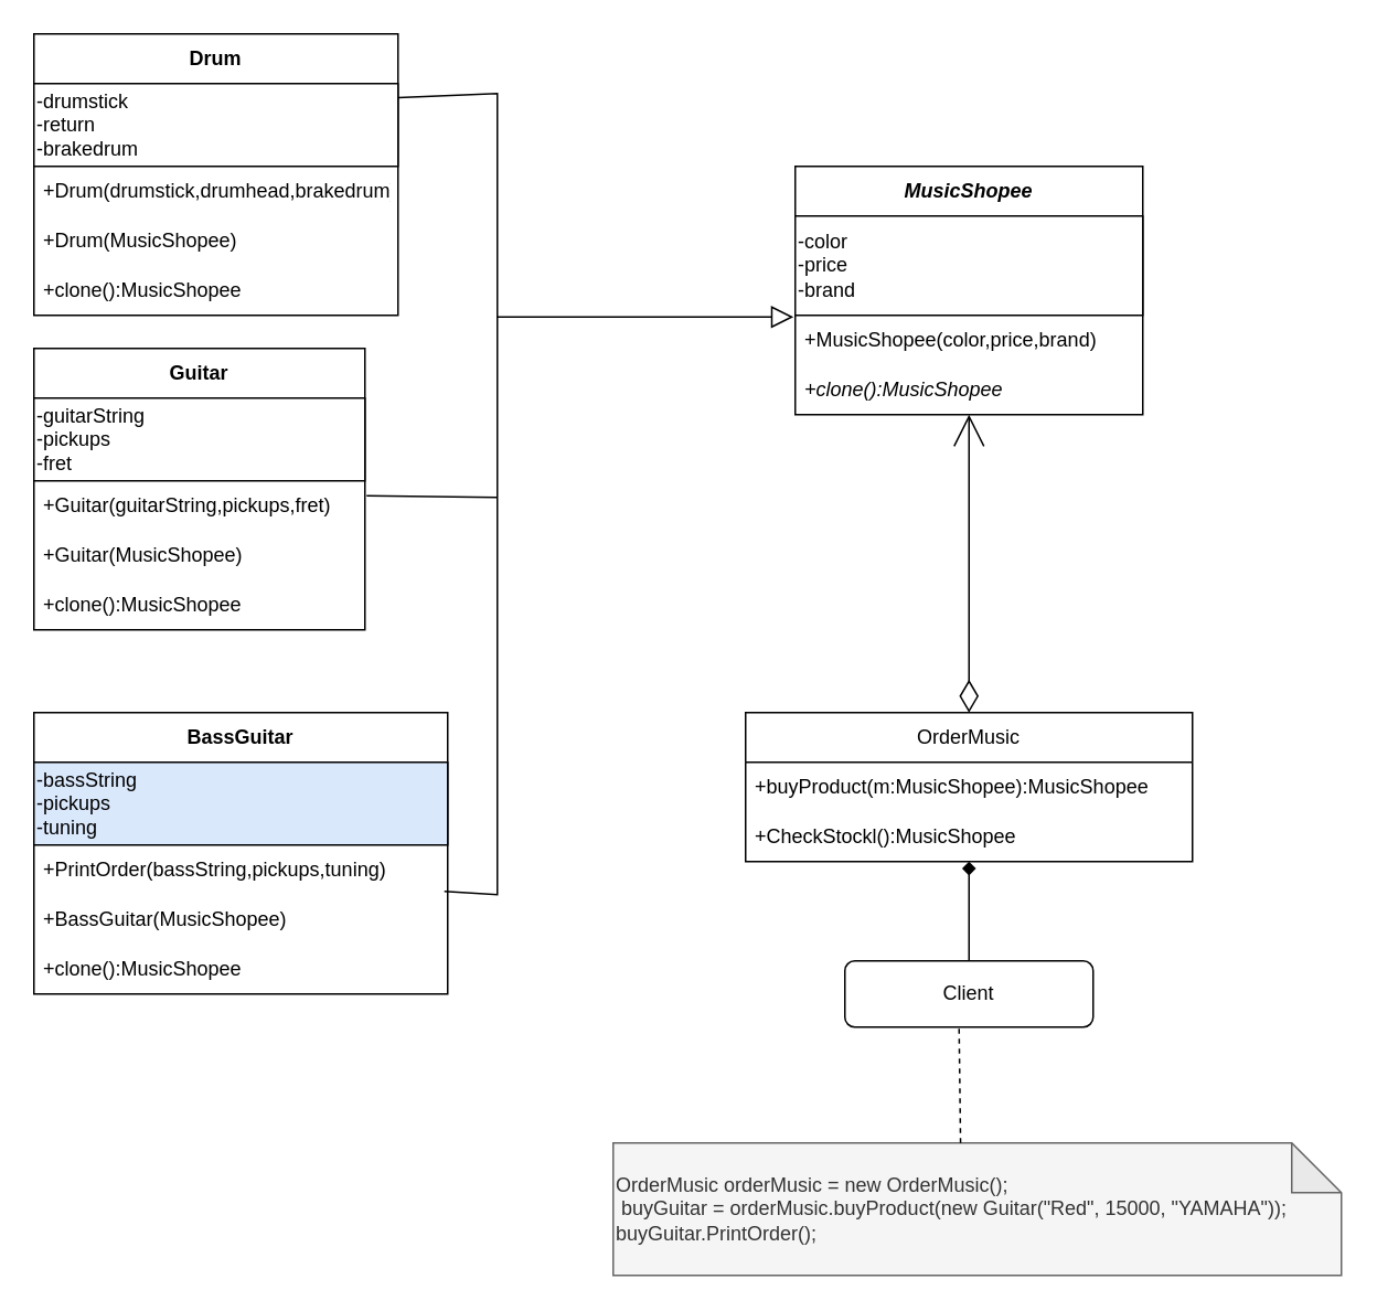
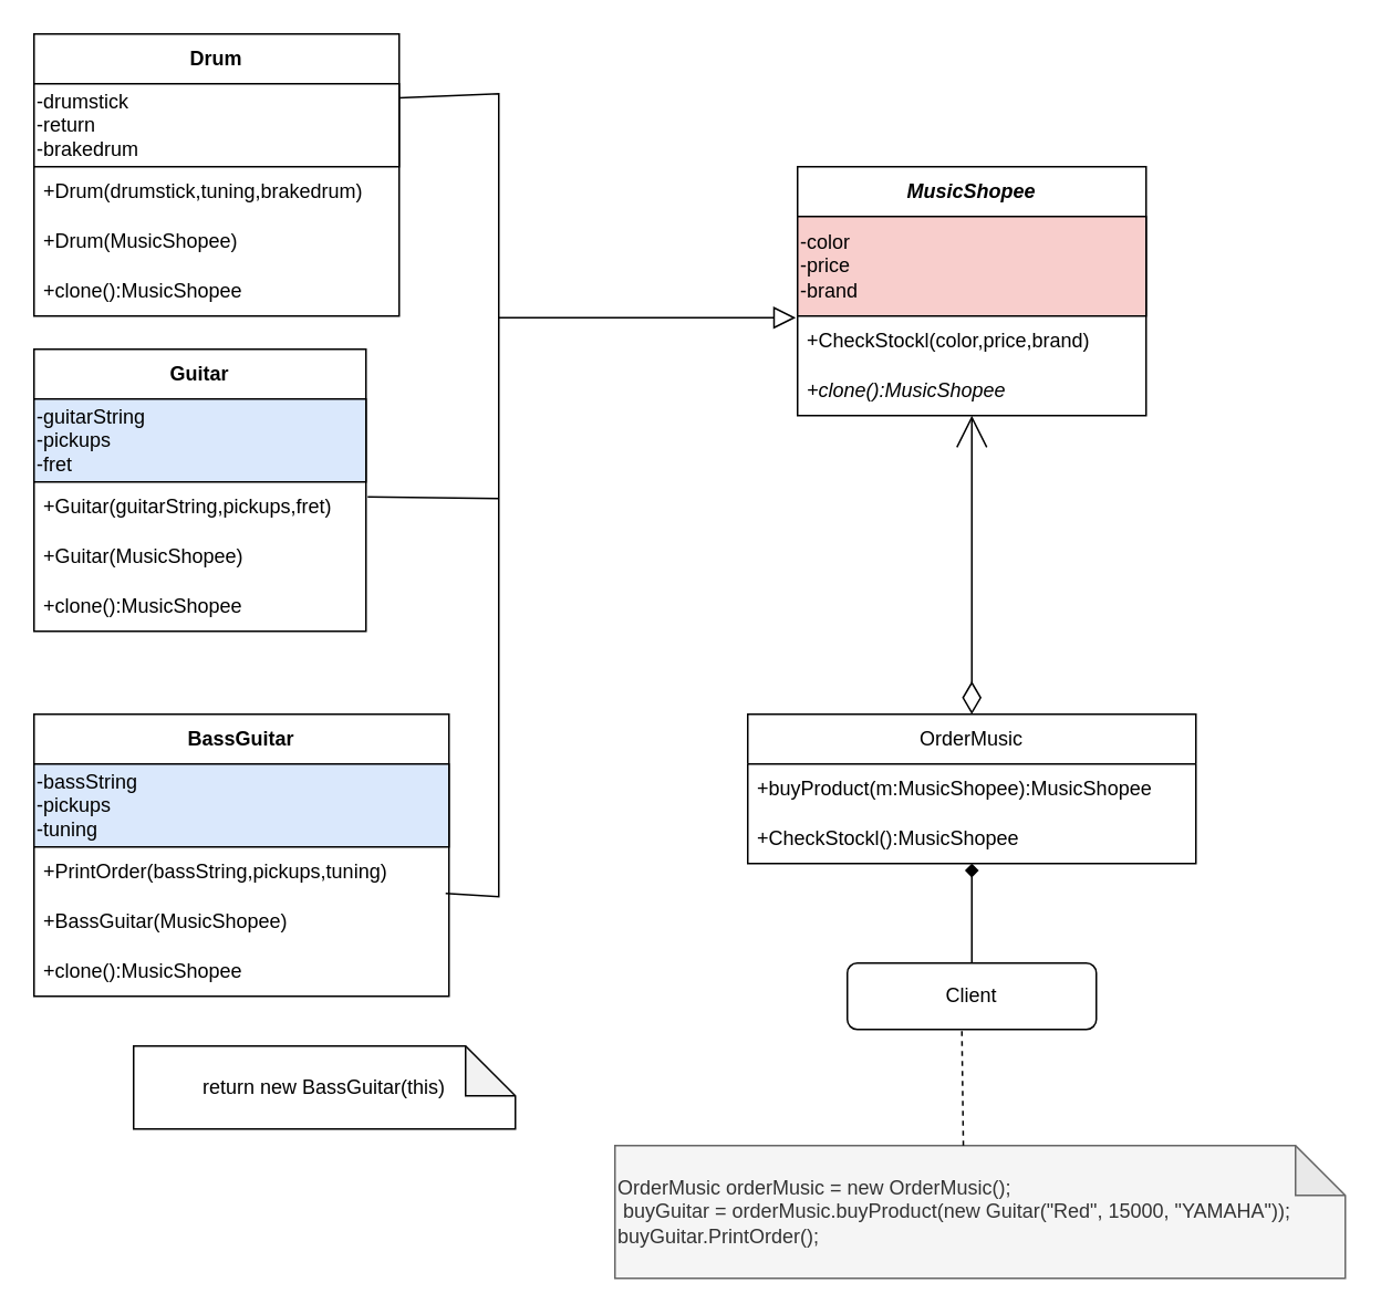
- <mxCell id="21" value="+Drum(drumstick,drumhead,brakedrum)" style="text;strokeColor=none;fillColor=none;align=left;verticalAlign=middle;spacingLeft=4;spacingRight=4;overflow=hidden;points=[[0,0.5],[1,0.5]];portConstraint=eastwest;rotatable=0;whiteSpace=wrap;html=1;" parent="19" vertex="1"><mxGeometry y="80" width="220" height="30" as="geometry" /></mxCell>
+ <mxCell id="21" value="+Drum(drumstick,tuning,brakedrum)" style="text;strokeColor=none;fillColor=none;align=left;verticalAlign=middle;spacingLeft=4;spacingRight=4;overflow=hidden;points=[[0,0.5],[1,0.5]];portConstraint=eastwest;rotatable=0;whiteSpace=wrap;html=1;" parent="19" vertex="1"><mxGeometry y="80" width="220" height="30" as="geometry" /></mxCell>
- <mxCell id="3" value="-color&lt;br&gt;-price&lt;br&gt;-brand" style="rounded=0;whiteSpace=wrap;html=1;align=left;" parent="2" vertex="1"><mxGeometry y="30" width="210" height="60" as="geometry" /></mxCell>
+ <mxCell id="3" value="-color&lt;br&gt;-price&lt;br&gt;-brand" style="rounded=0;whiteSpace=wrap;html=1;align=left;fillColor=#f8cecc;" parent="2" vertex="1"><mxGeometry y="30" width="210" height="60" as="geometry" /></mxCell>
- <mxCell id="4" value="+MusicShopee(color,price,brand)" style="text;strokeColor=none;fillColor=none;align=left;verticalAlign=middle;spacingLeft=4;spacingRight=4;overflow=hidden;points=[[0,0.5],[1,0.5]];portConstraint=eastwest;rotatable=0;whiteSpace=wrap;html=1;" parent="2" vertex="1"><mxGeometry y="90" width="210" height="30" as="geometry" /></mxCell>
+ <mxCell id="4" value="+CheckStockl(color,price,brand)" style="text;strokeColor=none;fillColor=none;align=left;verticalAlign=middle;spacingLeft=4;spacingRight=4;overflow=hidden;points=[[0,0.5],[1,0.5]];portConstraint=eastwest;rotatable=0;whiteSpace=wrap;html=1;" parent="2" vertex="1"><mxGeometry y="90" width="210" height="30" as="geometry" /></mxCell>
- <mxCell id="7" value="-guitarString&lt;br style=&quot;border-color: var(--border-color);&quot;&gt;-pickups&lt;br&gt;-fret" style="rounded=0;whiteSpace=wrap;html=1;align=left;" parent="6" vertex="1"><mxGeometry y="30" width="200" height="50" as="geometry" /></mxCell>
+ <mxCell id="7" value="-guitarString&lt;br style=&quot;border-color: var(--border-color);&quot;&gt;-pickups&lt;br&gt;-fret" style="rounded=0;whiteSpace=wrap;html=1;align=left;fillColor=#dae8fc;" parent="6" vertex="1"><mxGeometry y="30" width="200" height="50" as="geometry" /></mxCell>
+ <mxCell id="28" value="return new BassGuitar(this)" style="shape=note;whiteSpace=wrap;html=1;backgroundOutline=1;darkOpacity=0.05;" parent="1" vertex="1"><mxGeometry x="80" y="630" width="230" height="50" as="geometry" /></mxCell>
